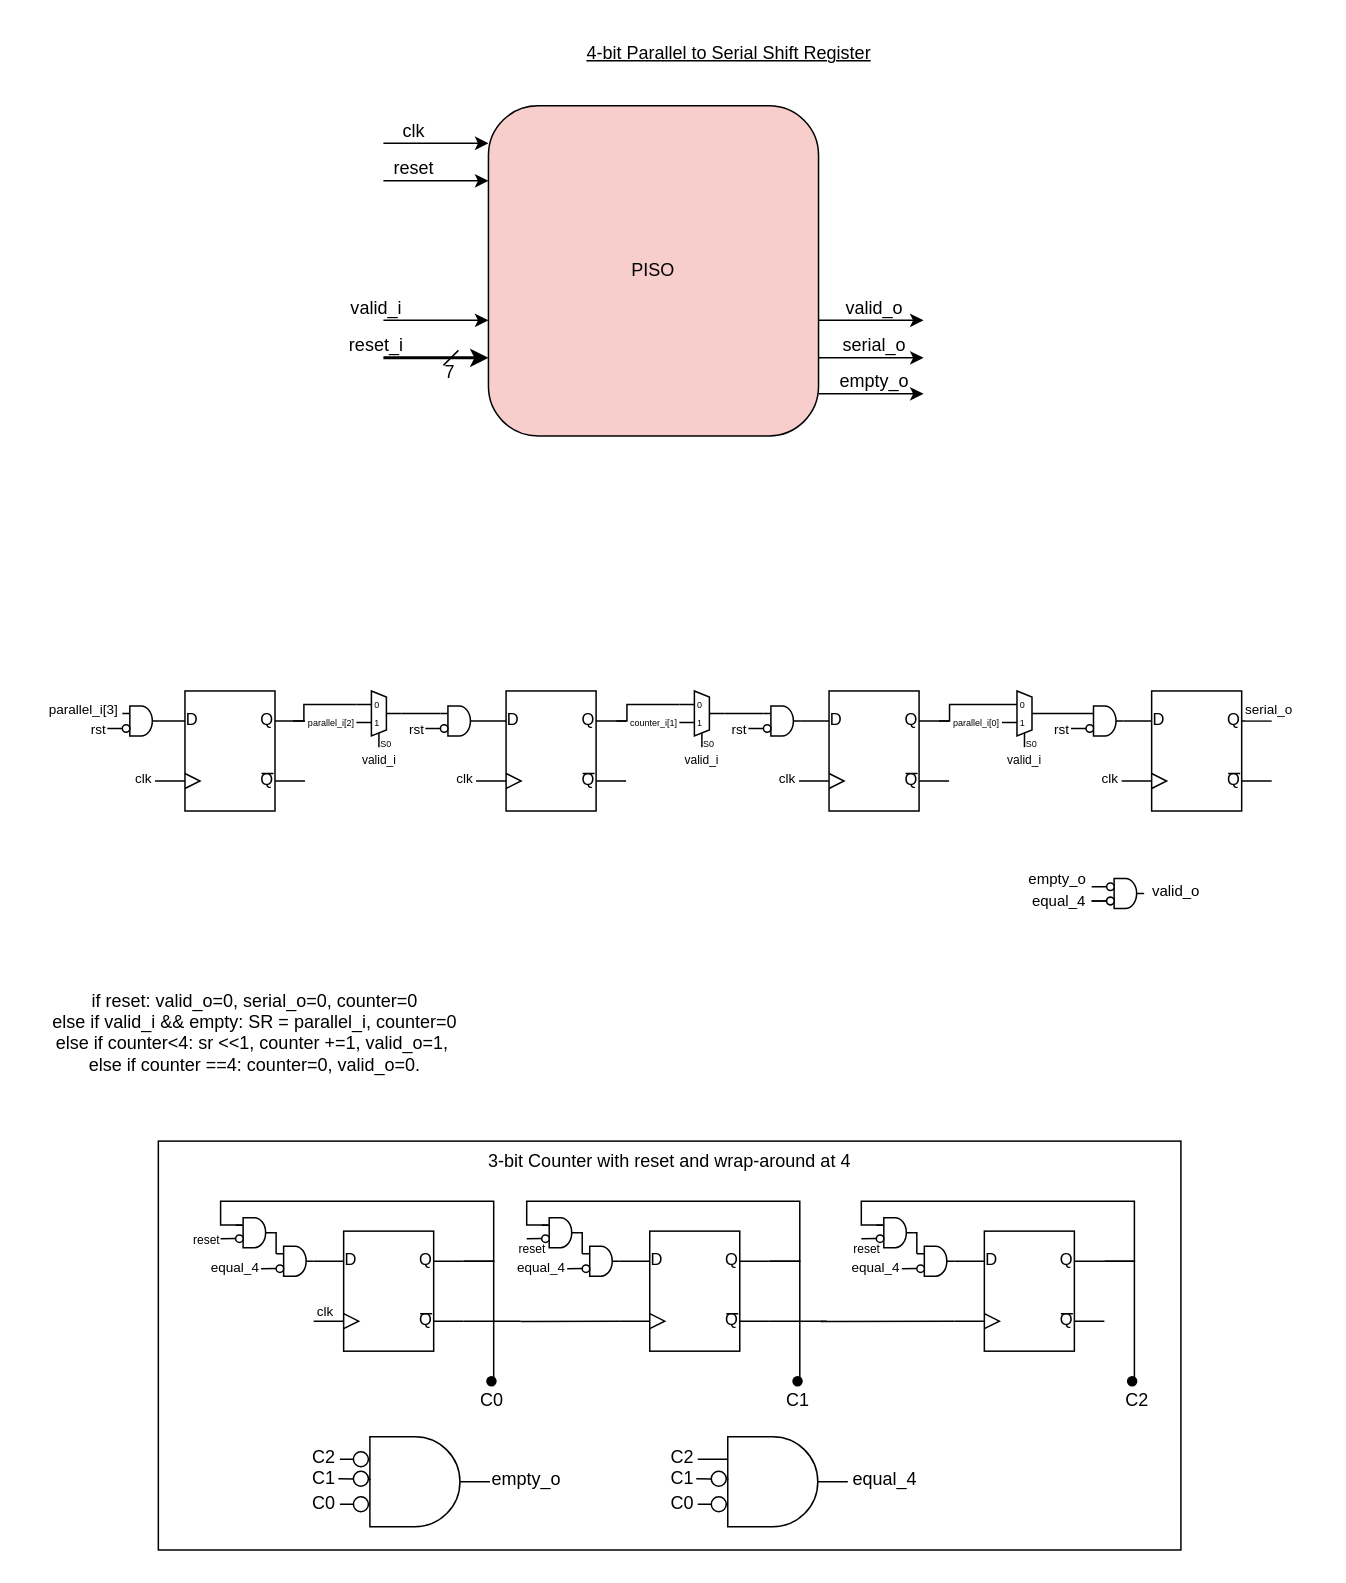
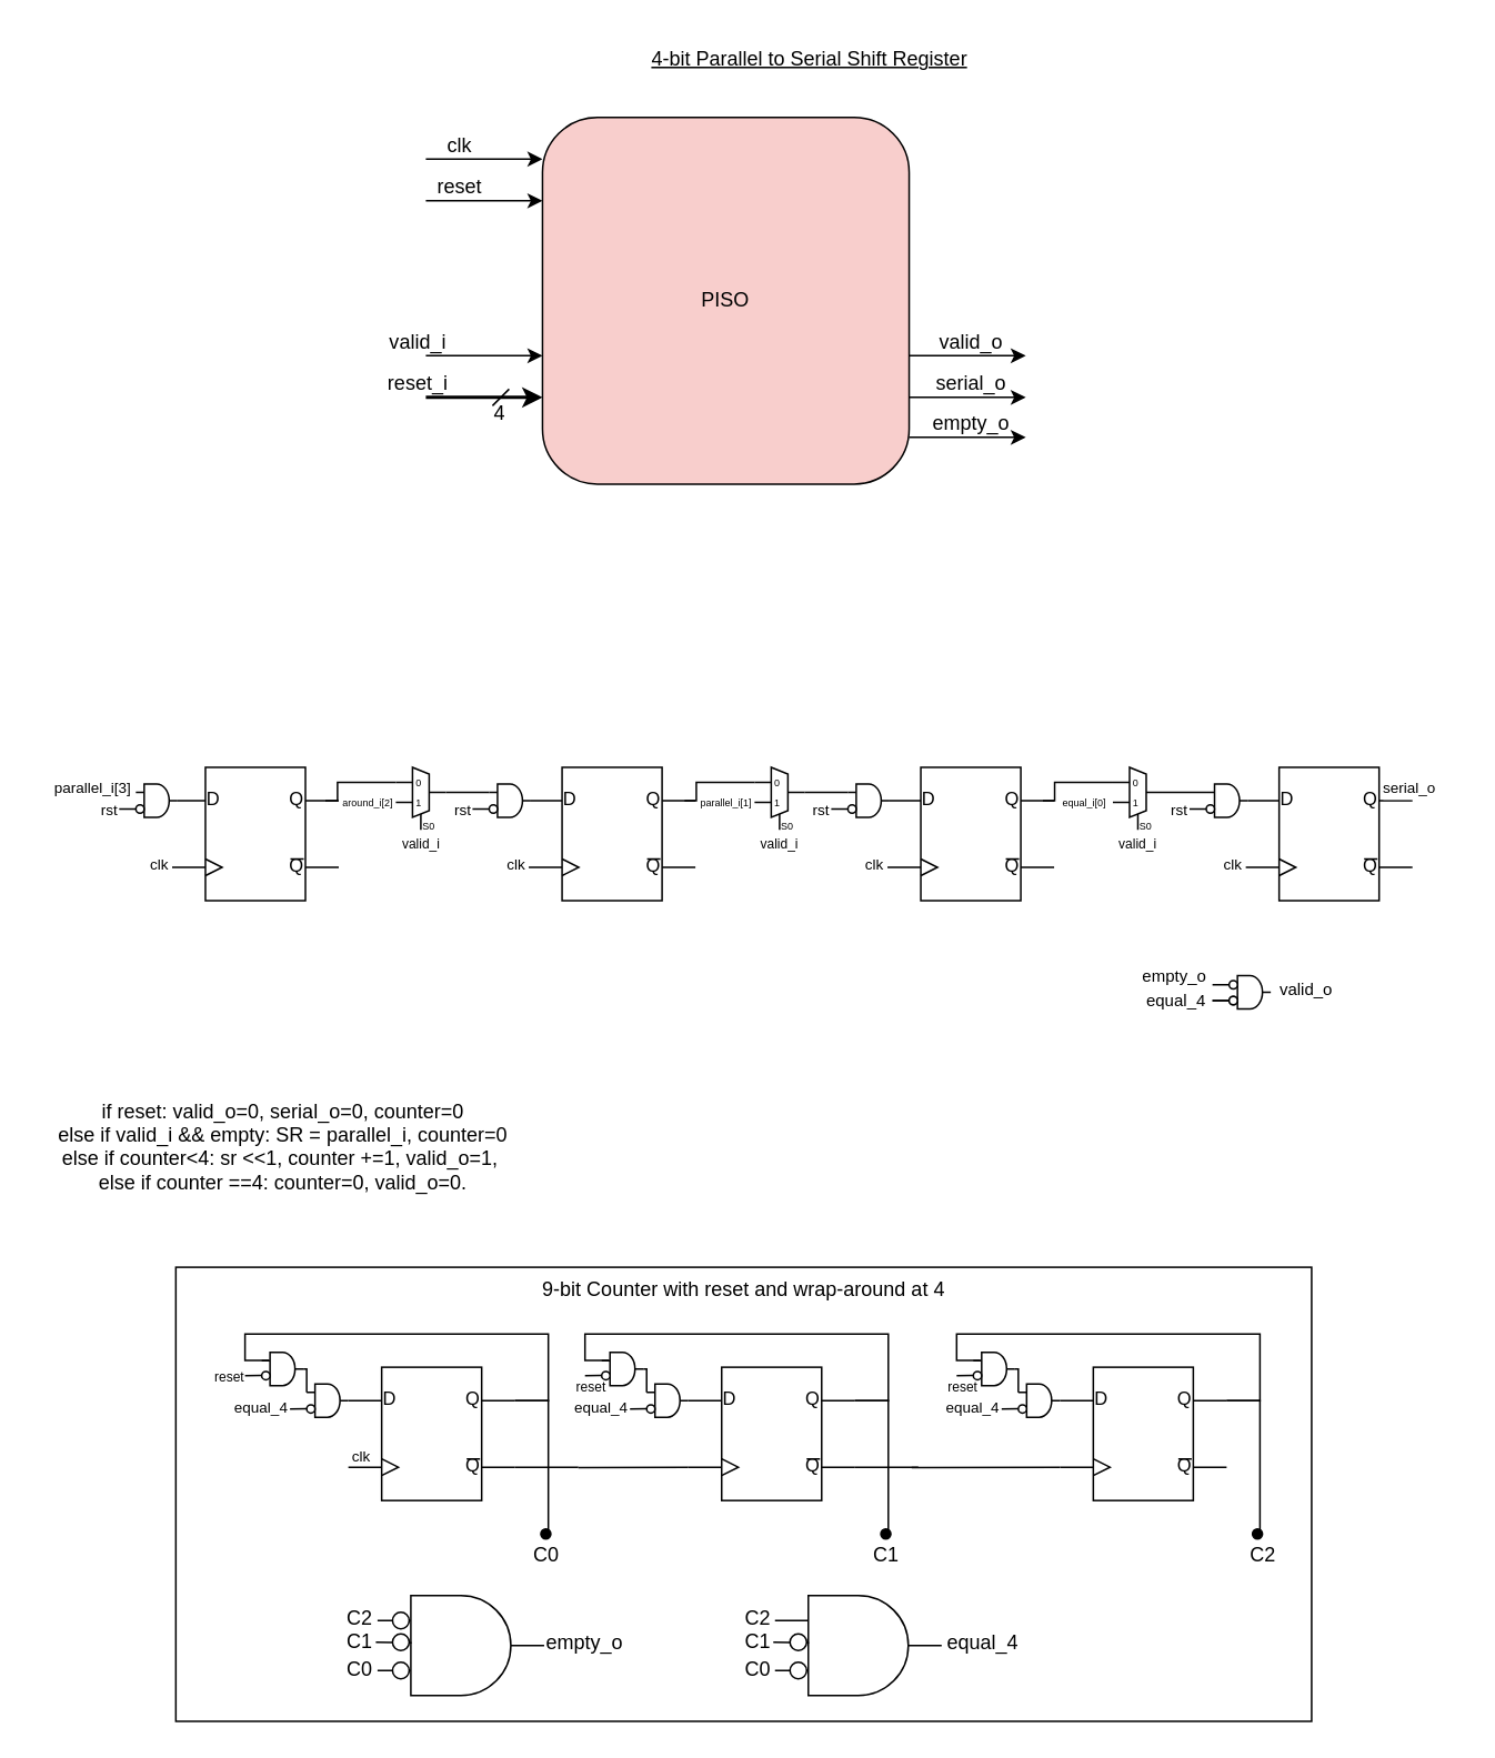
- <mxCell id="17" value="7" style="text;html=1;align=center;verticalAlign=middle;resizable=0;points=[];autosize=1;strokeColor=none;fillColor=none;rounded=1;" vertex="1" parent="1"><mxGeometry x="284" y="233" width="30" height="30" as="geometry" /></mxCell>
+ <mxCell id="17" value="4" style="text;html=1;align=center;verticalAlign=middle;resizable=0;points=[];autosize=1;strokeColor=none;fillColor=none;rounded=1;" vertex="1" parent="1"><mxGeometry x="284" y="233" width="30" height="30" as="geometry" /></mxCell>
- <mxCell id="115" value="&lt;font style=&quot;font-size: 6px;&quot;&gt;parallel_i[2]&lt;/font&gt;" style="text;html=1;align=center;verticalAlign=middle;resizable=0;points=[];autosize=1;strokeColor=none;fillColor=none;fontFamily=Helvetica;fontSize=12;fontColor=default;labelBackgroundColor=default;" vertex="1" parent="1"><mxGeometry x="194.75" y="465" width="50" height="30" as="geometry" /></mxCell>
+ <mxCell id="115" value="&lt;font style=&quot;font-size: 6px;&quot;&gt;around_i[2]&lt;/font&gt;" style="text;html=1;align=center;verticalAlign=middle;resizable=0;points=[];autosize=1;strokeColor=none;fillColor=none;fontFamily=Helvetica;fontSize=12;fontColor=default;labelBackgroundColor=default;" vertex="1" parent="1"><mxGeometry x="194.75" y="465" width="50" height="30" as="geometry" /></mxCell>
- <mxCell id="128" value="&lt;font style=&quot;font-size: 6px;&quot;&gt;counter_i[1]&lt;/font&gt;" style="text;html=1;align=center;verticalAlign=middle;resizable=0;points=[];autosize=1;strokeColor=none;fillColor=none;fontFamily=Helvetica;fontSize=12;fontColor=default;labelBackgroundColor=default;" vertex="1" parent="1"><mxGeometry x="410" y="465" width="50" height="30" as="geometry" /></mxCell>
+ <mxCell id="128" value="&lt;font style=&quot;font-size: 6px;&quot;&gt;parallel_i[1]&lt;/font&gt;" style="text;html=1;align=center;verticalAlign=middle;resizable=0;points=[];autosize=1;strokeColor=none;fillColor=none;fontFamily=Helvetica;fontSize=12;fontColor=default;labelBackgroundColor=default;" vertex="1" parent="1"><mxGeometry x="410" y="465" width="50" height="30" as="geometry" /></mxCell>
- <mxCell id="140" value="&lt;font style=&quot;font-size: 6px;&quot;&gt;parallel_i[0]&lt;/font&gt;" style="text;html=1;align=center;verticalAlign=middle;resizable=0;points=[];autosize=1;strokeColor=none;fillColor=none;fontFamily=Helvetica;fontSize=12;fontColor=default;labelBackgroundColor=default;" vertex="1" parent="1"><mxGeometry x="625" y="465" width="50" height="30" as="geometry" /></mxCell>
+ <mxCell id="140" value="&lt;font style=&quot;font-size: 6px;&quot;&gt;equal_i[0]&lt;/font&gt;" style="text;html=1;align=center;verticalAlign=middle;resizable=0;points=[];autosize=1;strokeColor=none;fillColor=none;fontFamily=Helvetica;fontSize=12;fontColor=default;labelBackgroundColor=default;" vertex="1" parent="1"><mxGeometry x="625" y="465" width="50" height="30" as="geometry" /></mxCell>
- <mxCell id="24" value="3-bit Counter with reset and wrap-around at 4" style="rounded=0;whiteSpace=wrap;html=1;shadow=0;dashed=0;strokeColor=default;align=center;verticalAlign=top;fontFamily=Helvetica;fontSize=12;fontColor=default;labelBackgroundColor=default;fillColor=none;glass=0;" vertex="1" parent="23"><mxGeometry width="681.5" height="272.5" as="geometry" /></mxCell>
+ <mxCell id="24" value="9-bit Counter with reset and wrap-around at 4" style="rounded=0;whiteSpace=wrap;html=1;shadow=0;dashed=0;strokeColor=default;align=center;verticalAlign=top;fontFamily=Helvetica;fontSize=12;fontColor=default;labelBackgroundColor=default;fillColor=none;glass=0;" vertex="1" parent="23"><mxGeometry width="681.5" height="272.5" as="geometry" /></mxCell>
